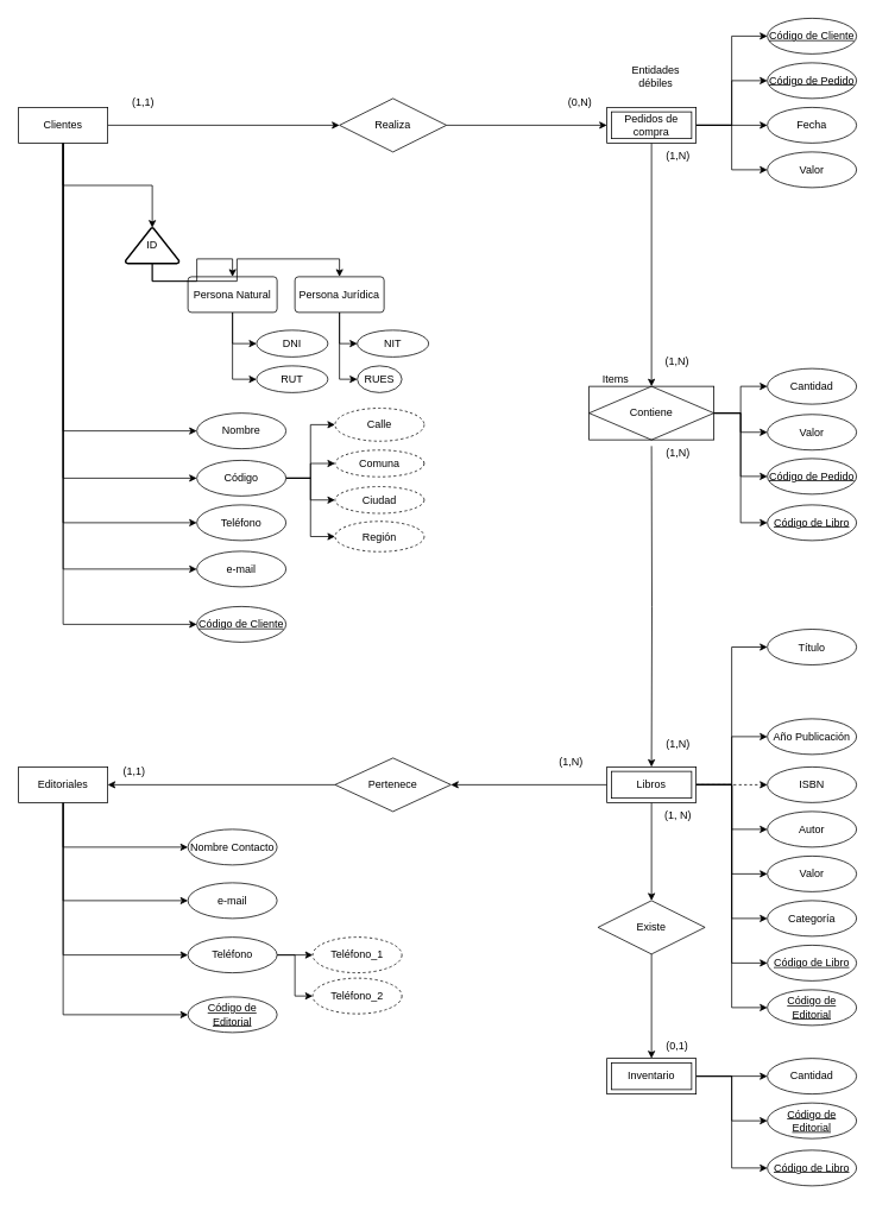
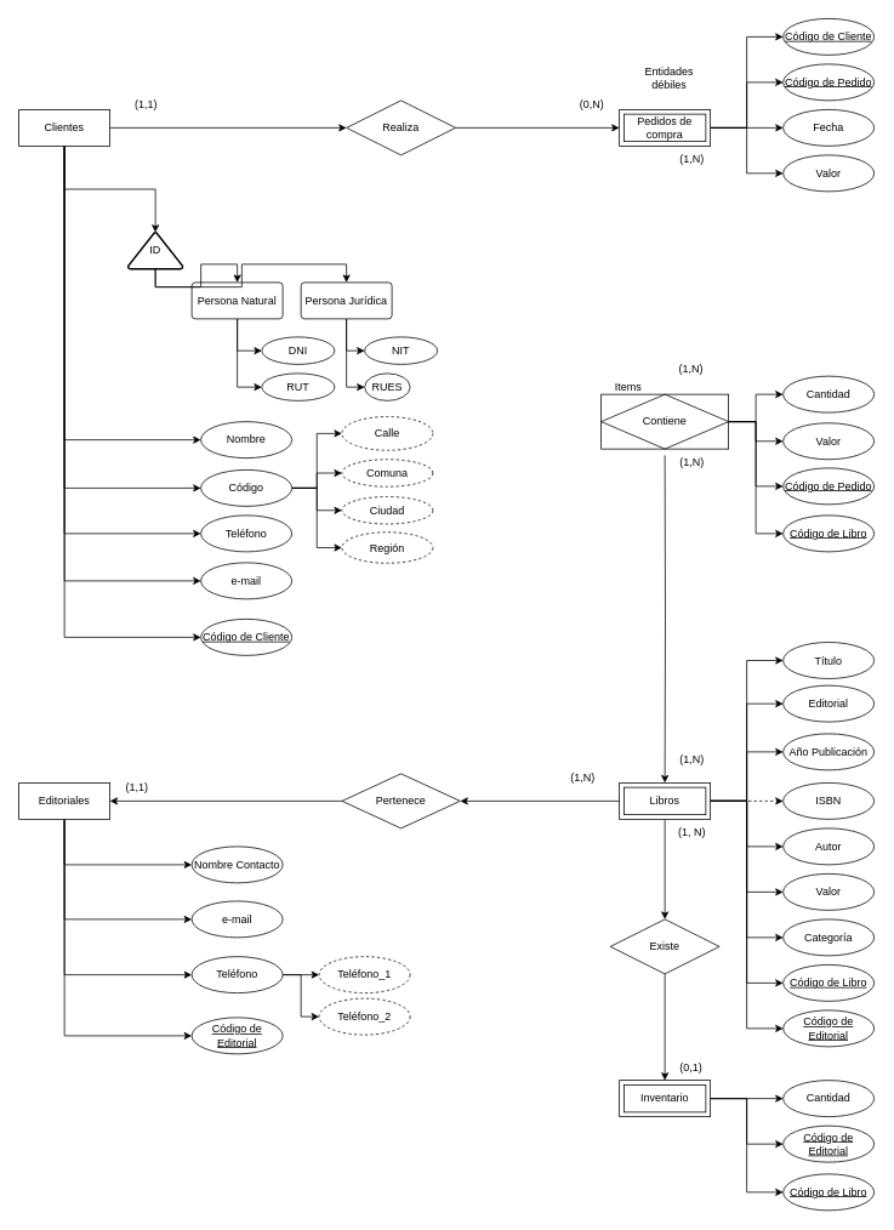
- <mxCell id="10" style="edgeStyle=orthogonalEdgeStyle;rounded=0;orthogonalLoop=1;jettySize=auto;html=1;exitX=0.5;exitY=1;exitDx=0;exitDy=0;entryX=0.5;entryY=0;entryDx=0;entryDy=0;" parent="1" source="15" target="55" edge="1"><mxGeometry relative="1" as="geometry"><mxPoint x="730" y="210" as="targetPoint" /></mxGeometry></mxCell>
+ <mxCell id="27" style="edgeStyle=orthogonalEdgeStyle;rounded=0;orthogonalLoop=1;jettySize=auto;html=1;exitX=1;exitY=0.5;exitDx=0;exitDy=0;entryX=0;entryY=0.5;entryDx=0;entryDy=0;" parent="1" source="35" target="90" edge="1"><mxGeometry relative="1" as="geometry" /></mxCell>
+ <mxCell id="90" value="Editorial" style="ellipse;whiteSpace=wrap;html=1;align=center;" parent="1" vertex="1"><mxGeometry x="860" y="753" width="100" height="40" as="geometry" /></mxCell>
